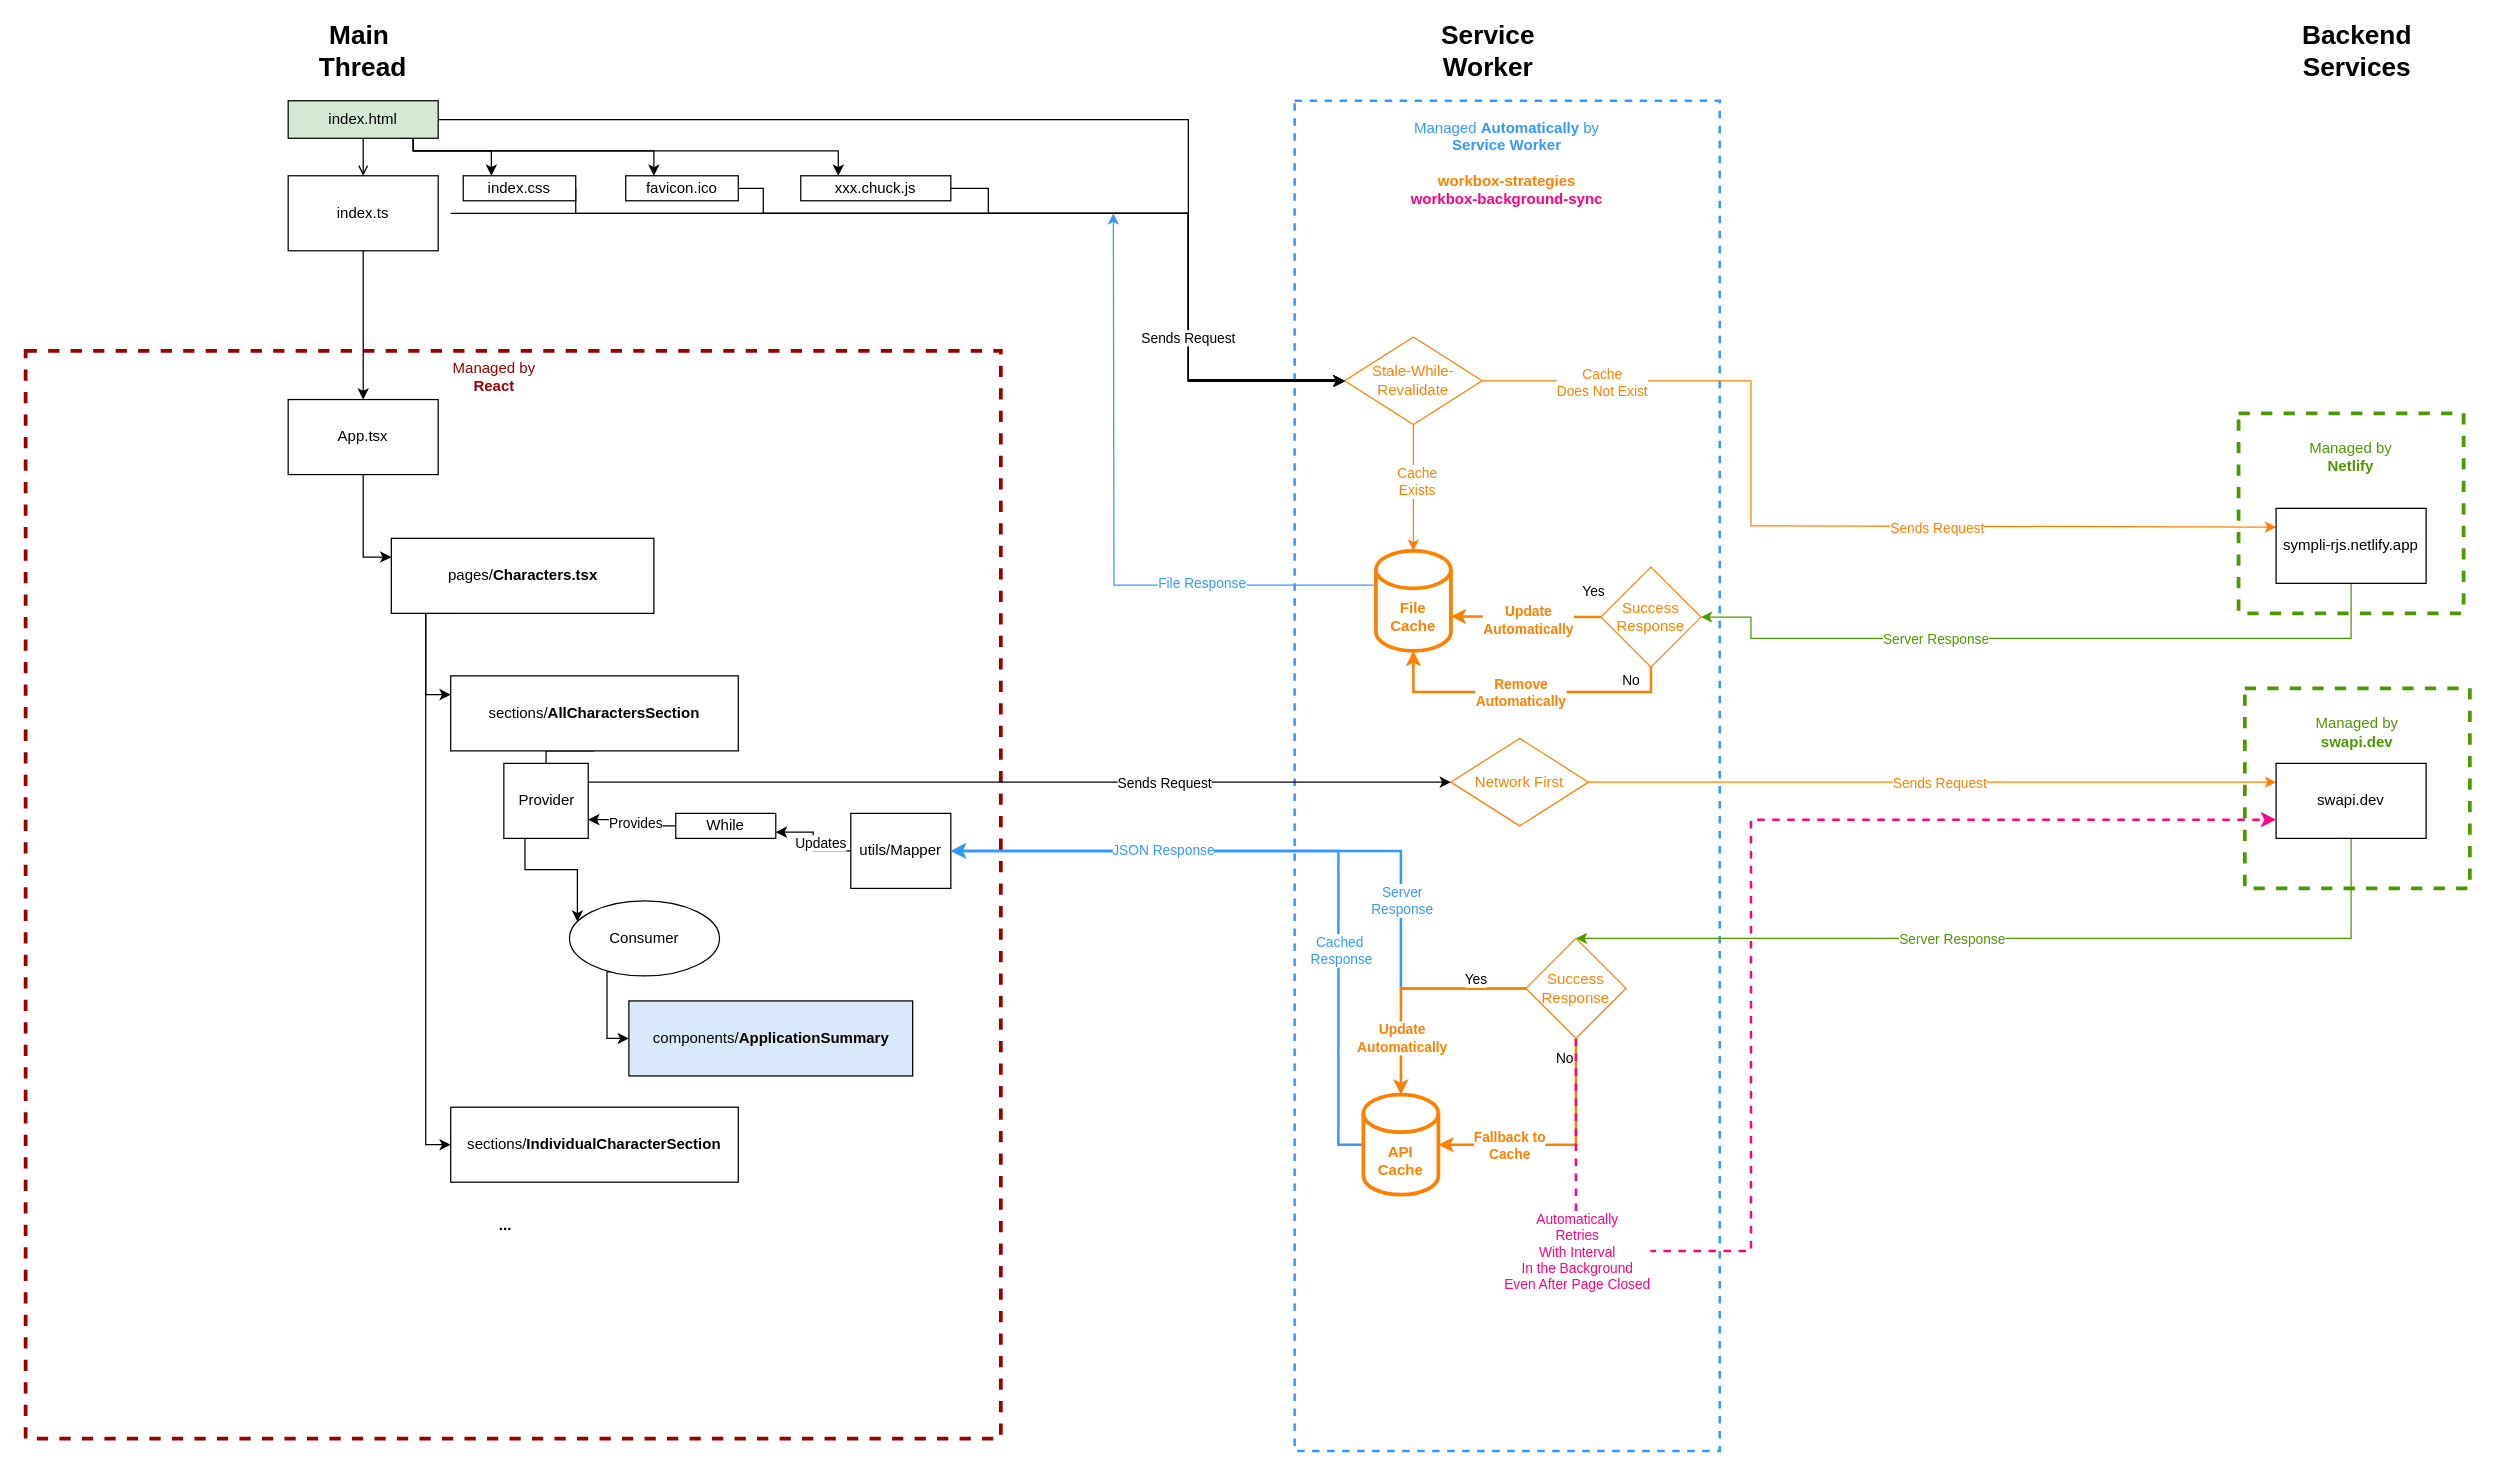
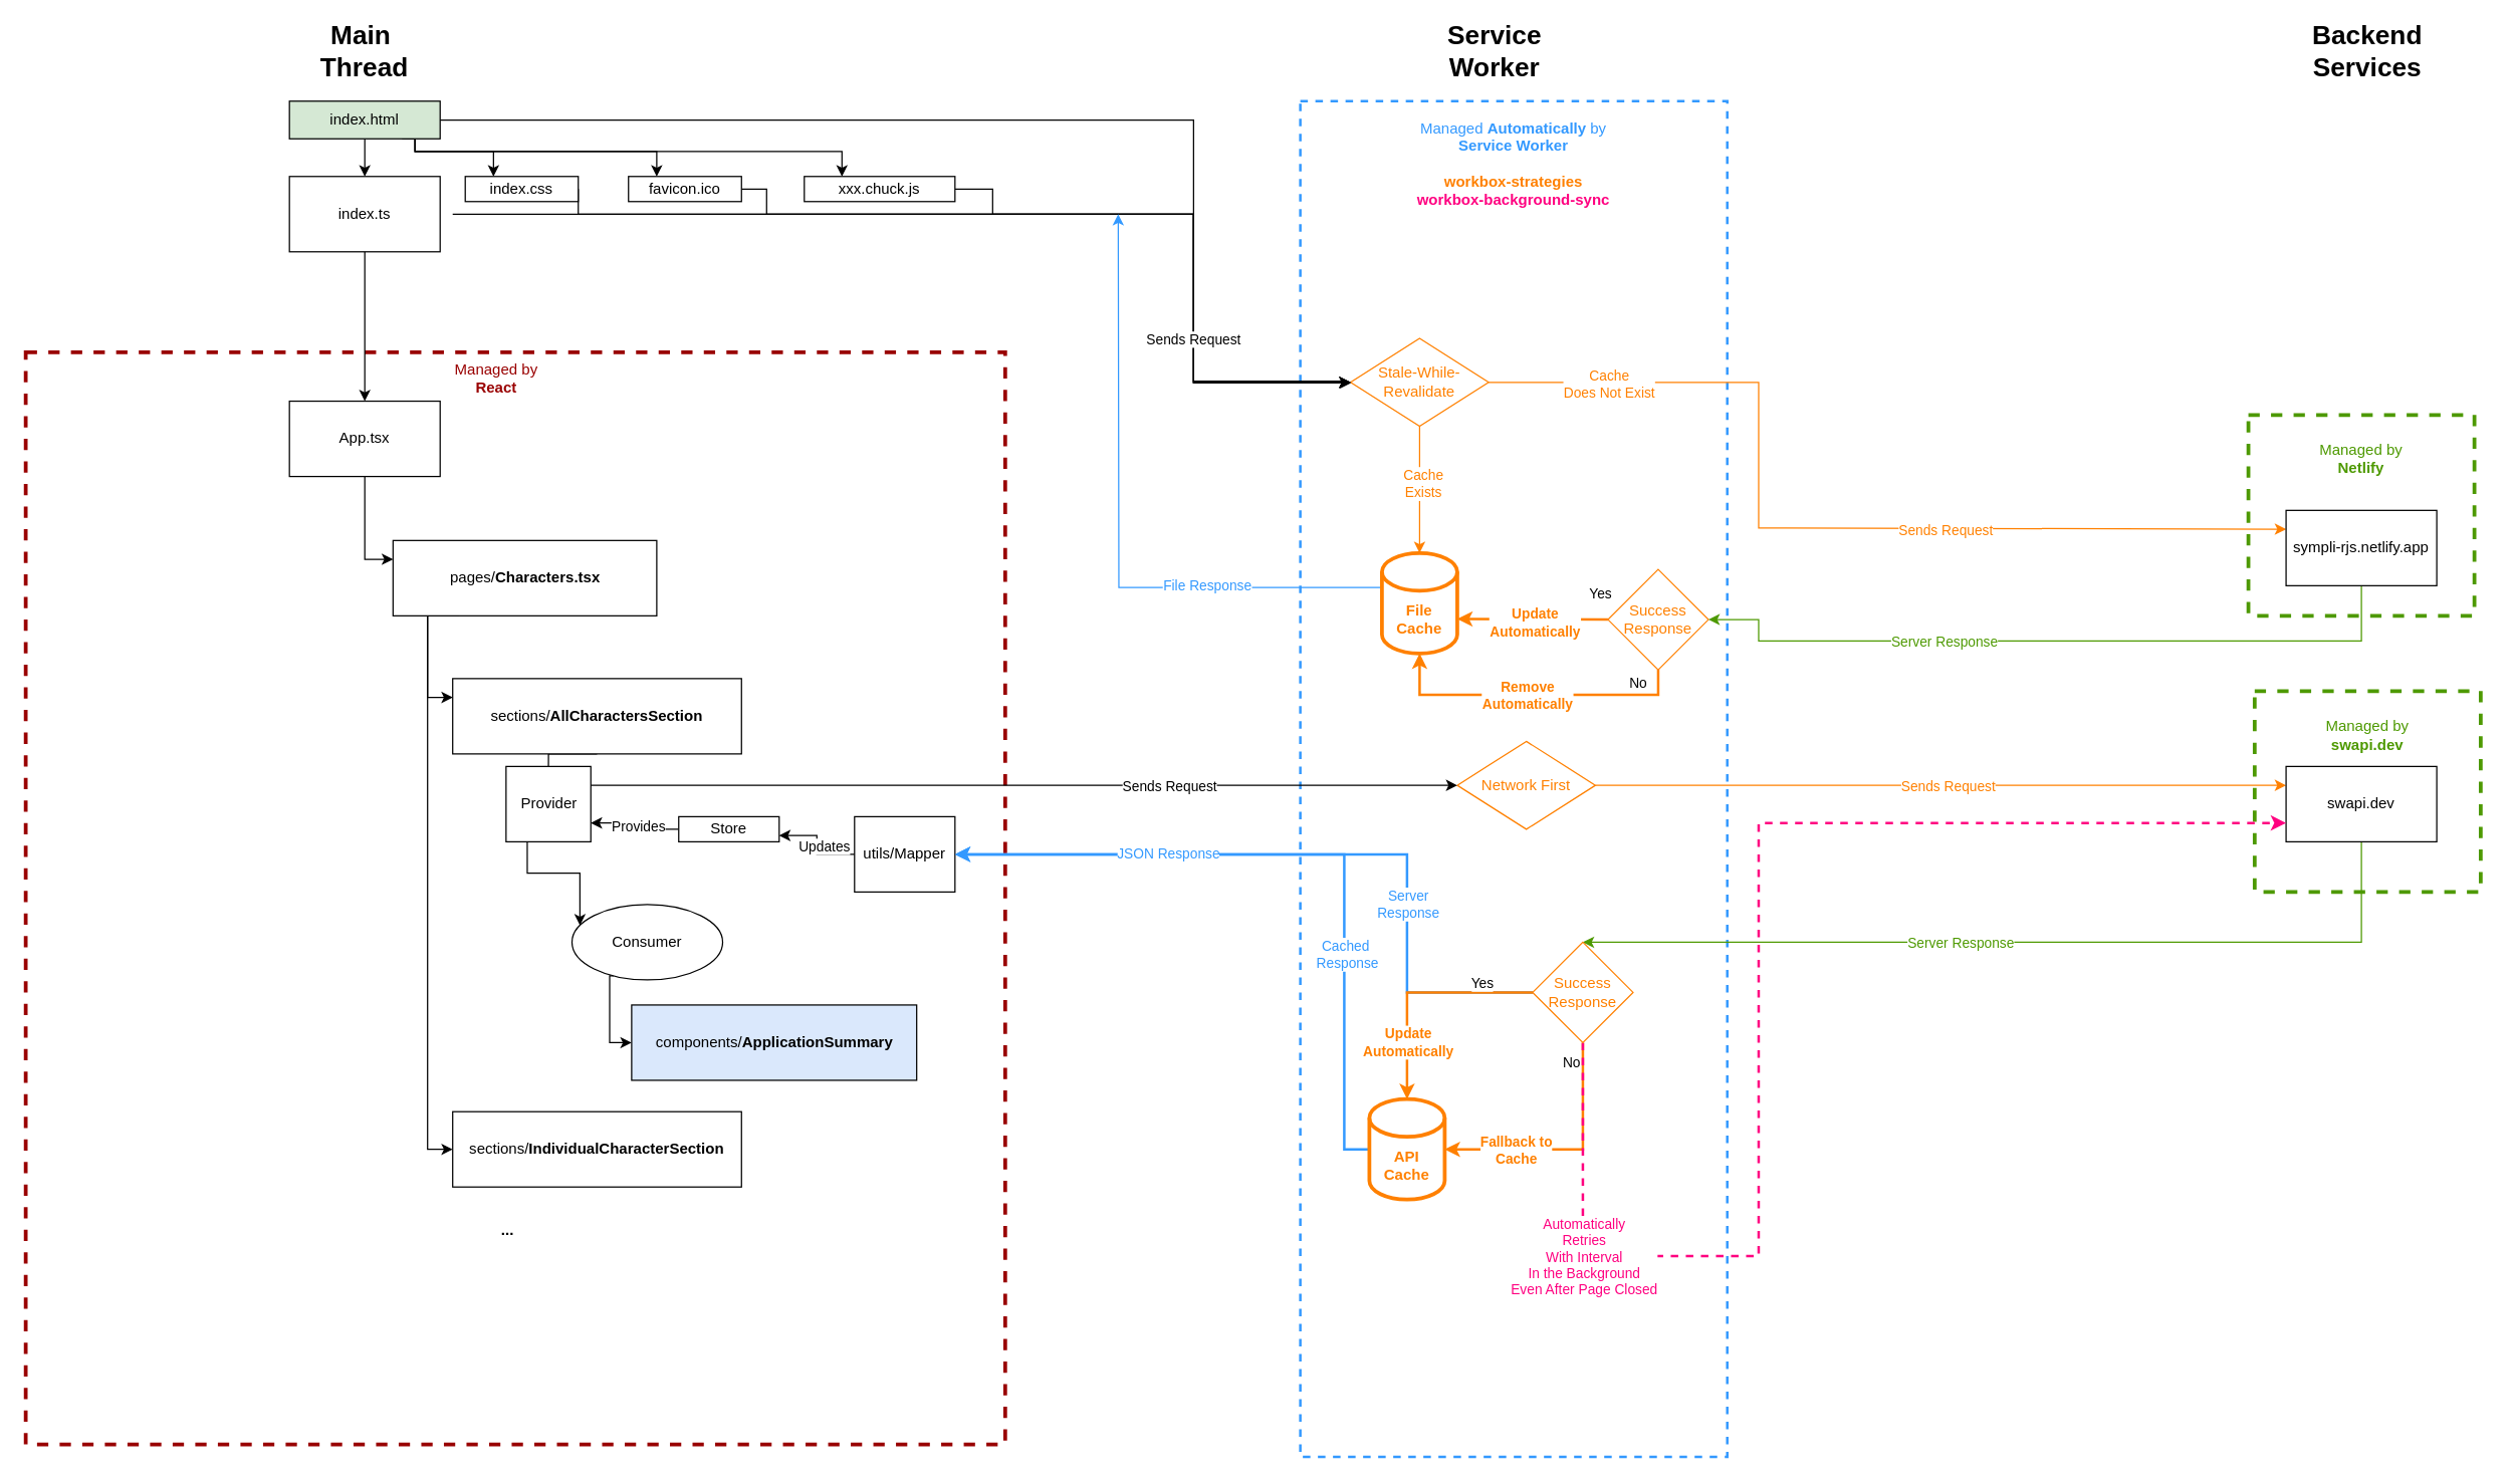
- <mxCell id="57" style="edgeStyle=orthogonalEdgeStyle;rounded=0;orthogonalLoop=1;jettySize=auto;html=1;exitX=0.5;exitY=1;exitDx=0;exitDy=0;entryX=0.5;entryY=0;entryDx=0;entryDy=0;fontColor=#7F00FF;endArrow=open;" parent="1" source="62" target="15" edge="1"><mxGeometry relative="1" as="geometry" /></mxCell>
+ <mxCell id="57" style="edgeStyle=orthogonalEdgeStyle;rounded=0;orthogonalLoop=1;jettySize=auto;html=1;exitX=0.5;exitY=1;exitDx=0;exitDy=0;entryX=0.5;entryY=0;entryDx=0;entryDy=0;fontColor=#7F00FF;" parent="1" source="62" target="15" edge="1"><mxGeometry relative="1" as="geometry" /></mxCell>
- <mxCell id="53" value="While" style="rounded=0;whiteSpace=wrap;html=1;" parent="1" vertex="1"><mxGeometry x="540" y="650" width="80" height="20" as="geometry" /></mxCell>
+ <mxCell id="53" value="Store" style="rounded=0;whiteSpace=wrap;html=1;" parent="1" vertex="1"><mxGeometry x="540" y="650" width="80" height="20" as="geometry" /></mxCell>
